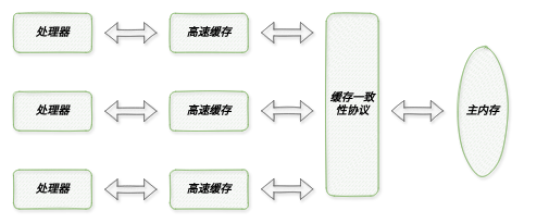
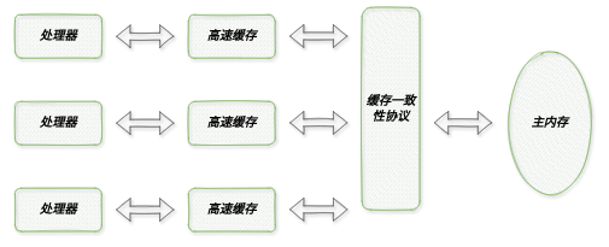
- <mxCell id="14" value="缓存一致性协议" style="rounded=1;whiteSpace=wrap;html=1;fontSize=17;fontStyle=3;fillColor=#d5e8d4;gradientColor=none;gradientDirection=radial;shadow=1;sketch=1;strokeColor=#82b366;glass=0;fillStyle=dashed;" vertex="1" parent="1"><mxGeometry x="500" y="20" width="80" height="280" as="geometry" /></mxCell>
+ <mxCell id="14" value="缓存一致性协议" style="rounded=1;whiteSpace=wrap;html=1;fontSize=17;fontStyle=3;fillColor=#d5e8d4;gradientColor=none;gradientDirection=radial;shadow=1;sketch=1;strokeColor=#82b366;glass=0;fillStyle=dashed;" vertex="1" parent="1"><mxGeometry x="500" y="10" width="80" height="280" as="geometry" /></mxCell>
- <mxCell id="16" value="主内存" style="ellipse;whiteSpace=wrap;html=1;fontSize=17;fontStyle=3;fillColor=#d5e8d4;gradientColor=none;gradientDirection=radial;shadow=1;sketch=1;strokeColor=#82b366;rounded=1;glass=0;fillStyle=dashed;" vertex="1" parent="1"><mxGeometry x="700" y="70" width="80" height="200" as="geometry" /></mxCell>
+ <mxCell id="16" value="主内存" style="ellipse;whiteSpace=wrap;html=1;fontSize=17;fontStyle=3;fillColor=#d5e8d4;gradientColor=none;gradientDirection=radial;shadow=1;sketch=1;strokeColor=#82b366;rounded=1;glass=0;fillStyle=dashed;" vertex="1" parent="1"><mxGeometry x="700" y="70" width="120" height="200" as="geometry" /></mxCell>
